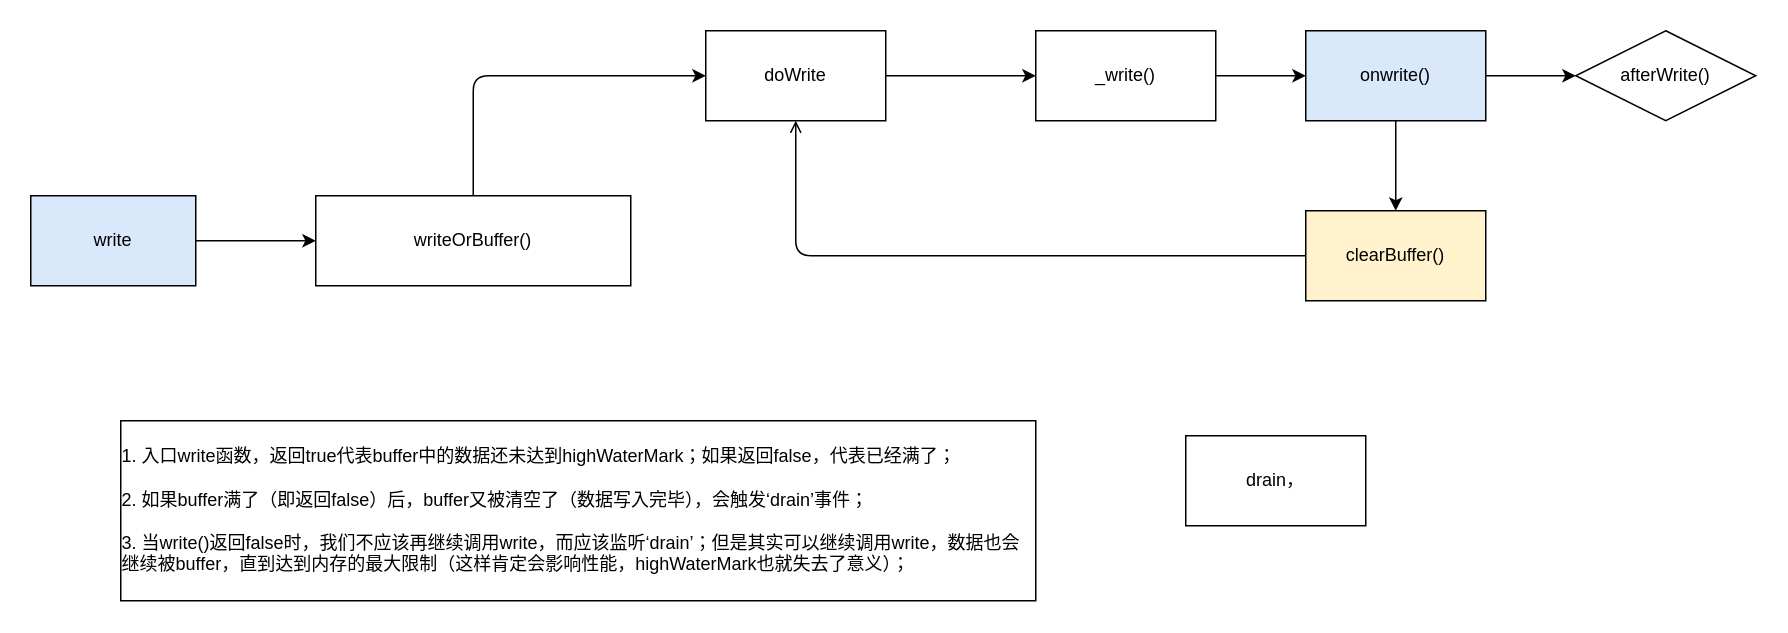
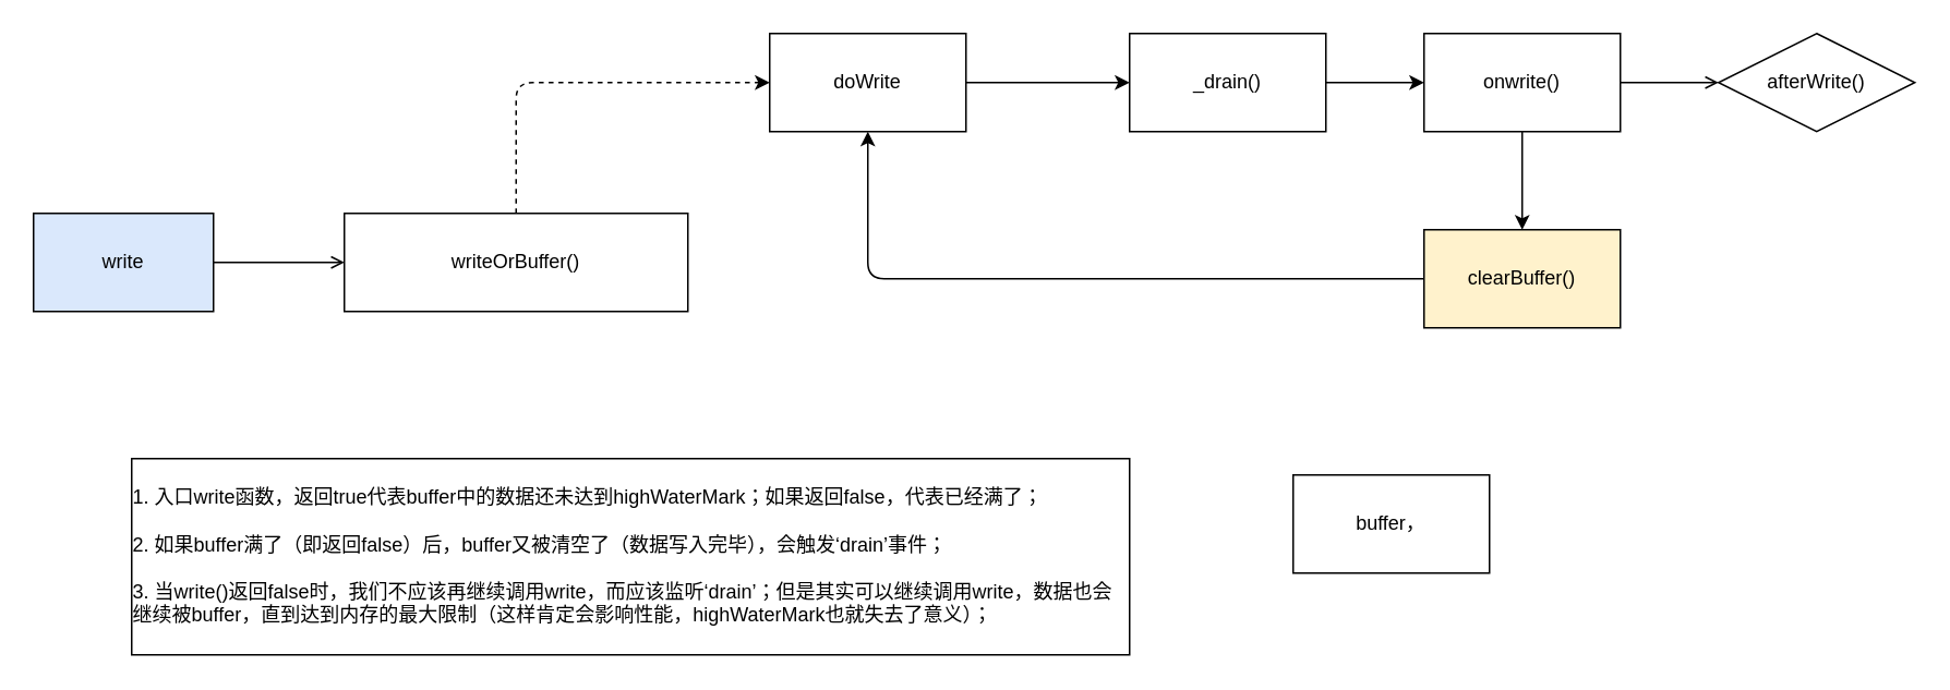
- <mxCell id="6" value="" style="endArrow=classic;html=1;exitX=0.5;exitY=0;exitDx=0;exitDy=0;entryX=0;entryY=0.5;entryDx=0;entryDy=0;" edge="1" parent="1" source="3" target="5"><mxGeometry width="50" height="50" relative="1" as="geometry"><mxPoint x="350" y="220" as="sourcePoint" /><mxPoint x="400" y="170" as="targetPoint" /><Array as="points"><mxPoint x="315" y="50" /></Array></mxGeometry></mxCell>
+ <mxCell id="6" value="" style="endArrow=classic;html=1;exitX=0.5;exitY=0;exitDx=0;exitDy=0;entryX=0;entryY=0.5;entryDx=0;entryDy=0;dashed=1;" edge="1" parent="1" source="3" target="5"><mxGeometry width="50" height="50" relative="1" as="geometry"><mxPoint x="350" y="220" as="sourcePoint" /><mxPoint x="400" y="170" as="targetPoint" /><Array as="points"><mxPoint x="315" y="50" /></Array></mxGeometry></mxCell>
- <mxCell id="7" value="_write()" style="rounded=0;whiteSpace=wrap;html=1;" vertex="1" parent="1"><mxGeometry x="690" y="20" width="120" height="60" as="geometry" /></mxCell>
+ <mxCell id="7" value="_drain()" style="rounded=0;whiteSpace=wrap;html=1;" vertex="1" parent="1"><mxGeometry x="690" y="20" width="120" height="60" as="geometry" /></mxCell>
- <mxCell id="9" value="onwrite()" style="rounded=0;whiteSpace=wrap;html=1;fillColor=#dae8fc;" vertex="1" parent="1"><mxGeometry x="870" y="20" width="120" height="60" as="geometry" /></mxCell>
+ <mxCell id="9" value="onwrite()" style="rounded=0;whiteSpace=wrap;html=1;" vertex="1" parent="1"><mxGeometry x="870" y="20" width="120" height="60" as="geometry" /></mxCell>
- <mxCell id="12" value="" style="endArrow=classic;html=1;exitX=1;exitY=0.5;exitDx=0;exitDy=0;entryX=0;entryY=0.5;entryDx=0;entryDy=0;" edge="1" parent="1" source="9" target="11"><mxGeometry width="50" height="50" relative="1" as="geometry"><mxPoint x="820" y="60" as="sourcePoint" /><mxPoint x="880" y="60" as="targetPoint" /></mxGeometry></mxCell>
+ <mxCell id="12" value="" style="endArrow=open;html=1;exitX=1;exitY=0.5;exitDx=0;exitDy=0;entryX=0;entryY=0.5;entryDx=0;entryDy=0;" edge="1" parent="1" source="9" target="11"><mxGeometry width="50" height="50" relative="1" as="geometry"><mxPoint x="820" y="60" as="sourcePoint" /><mxPoint x="880" y="60" as="targetPoint" /></mxGeometry></mxCell>
- <mxCell id="15" value="" style="endArrow=open;html=1;exitX=0;exitY=0.5;exitDx=0;exitDy=0;entryX=0.5;entryY=1;entryDx=0;entryDy=0;" edge="1" parent="1" source="13" target="5"><mxGeometry width="50" height="50" relative="1" as="geometry"><mxPoint x="600" y="60" as="sourcePoint" /><mxPoint x="700" y="60" as="targetPoint" /><Array as="points"><mxPoint x="530" y="170" /></Array></mxGeometry></mxCell>
+ <mxCell id="15" value="" style="endArrow=classic;html=1;exitX=0;exitY=0.5;exitDx=0;exitDy=0;entryX=0.5;entryY=1;entryDx=0;entryDy=0;" edge="1" parent="1" source="13" target="5"><mxGeometry width="50" height="50" relative="1" as="geometry"><mxPoint x="600" y="60" as="sourcePoint" /><mxPoint x="700" y="60" as="targetPoint" /><Array as="points"><mxPoint x="530" y="170" /></Array></mxGeometry></mxCell>
- <mxCell id="4" value="" style="endArrow=classic;html=1;exitX=1;exitY=0.5;exitDx=0;exitDy=0;entryX=0;entryY=0.5;entryDx=0;entryDy=0;" edge="1" parent="1" source="2" target="3"><mxGeometry width="50" height="50" relative="1" as="geometry"><mxPoint x="110" y="220" as="sourcePoint" /><mxPoint x="160" y="170" as="targetPoint" /></mxGeometry></mxCell>
+ <mxCell id="4" value="" style="endArrow=open;html=1;exitX=1;exitY=0.5;exitDx=0;exitDy=0;entryX=0;entryY=0.5;entryDx=0;entryDy=0;" edge="1" parent="1" source="2" target="3"><mxGeometry width="50" height="50" relative="1" as="geometry"><mxPoint x="110" y="220" as="sourcePoint" /><mxPoint x="160" y="170" as="targetPoint" /></mxGeometry></mxCell>
- <mxCell id="17" value="drain，" style="rounded=0;whiteSpace=wrap;html=1;" vertex="1" parent="1"><mxGeometry x="790" y="290" width="120" height="60" as="geometry" /></mxCell>
+ <mxCell id="17" value="buffer，" style="rounded=0;whiteSpace=wrap;html=1;" vertex="1" parent="1"><mxGeometry x="790" y="290" width="120" height="60" as="geometry" /></mxCell>
